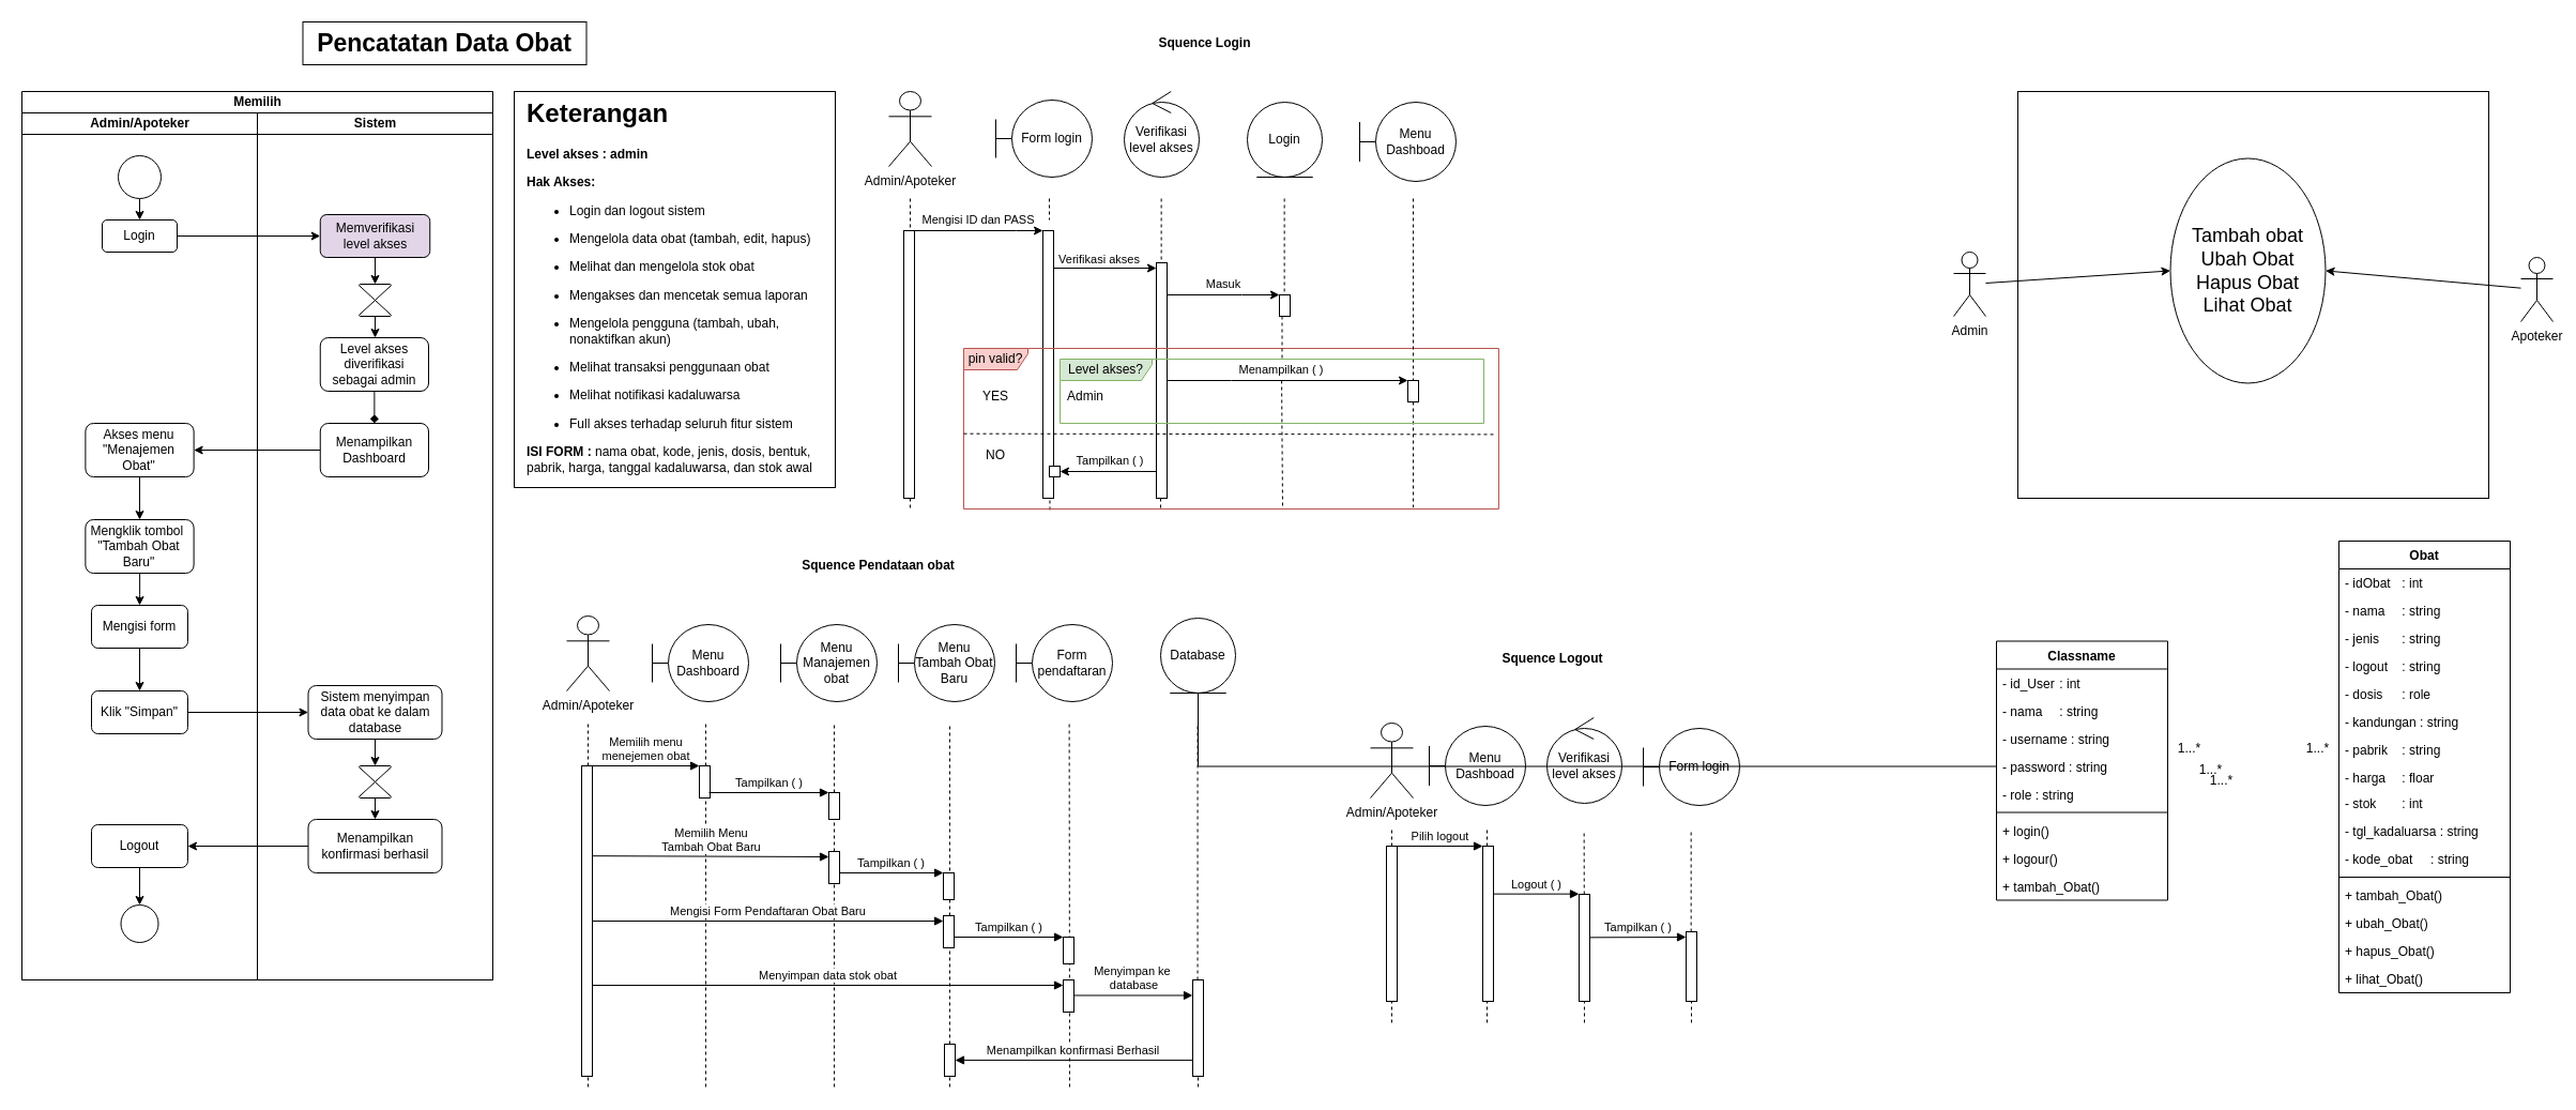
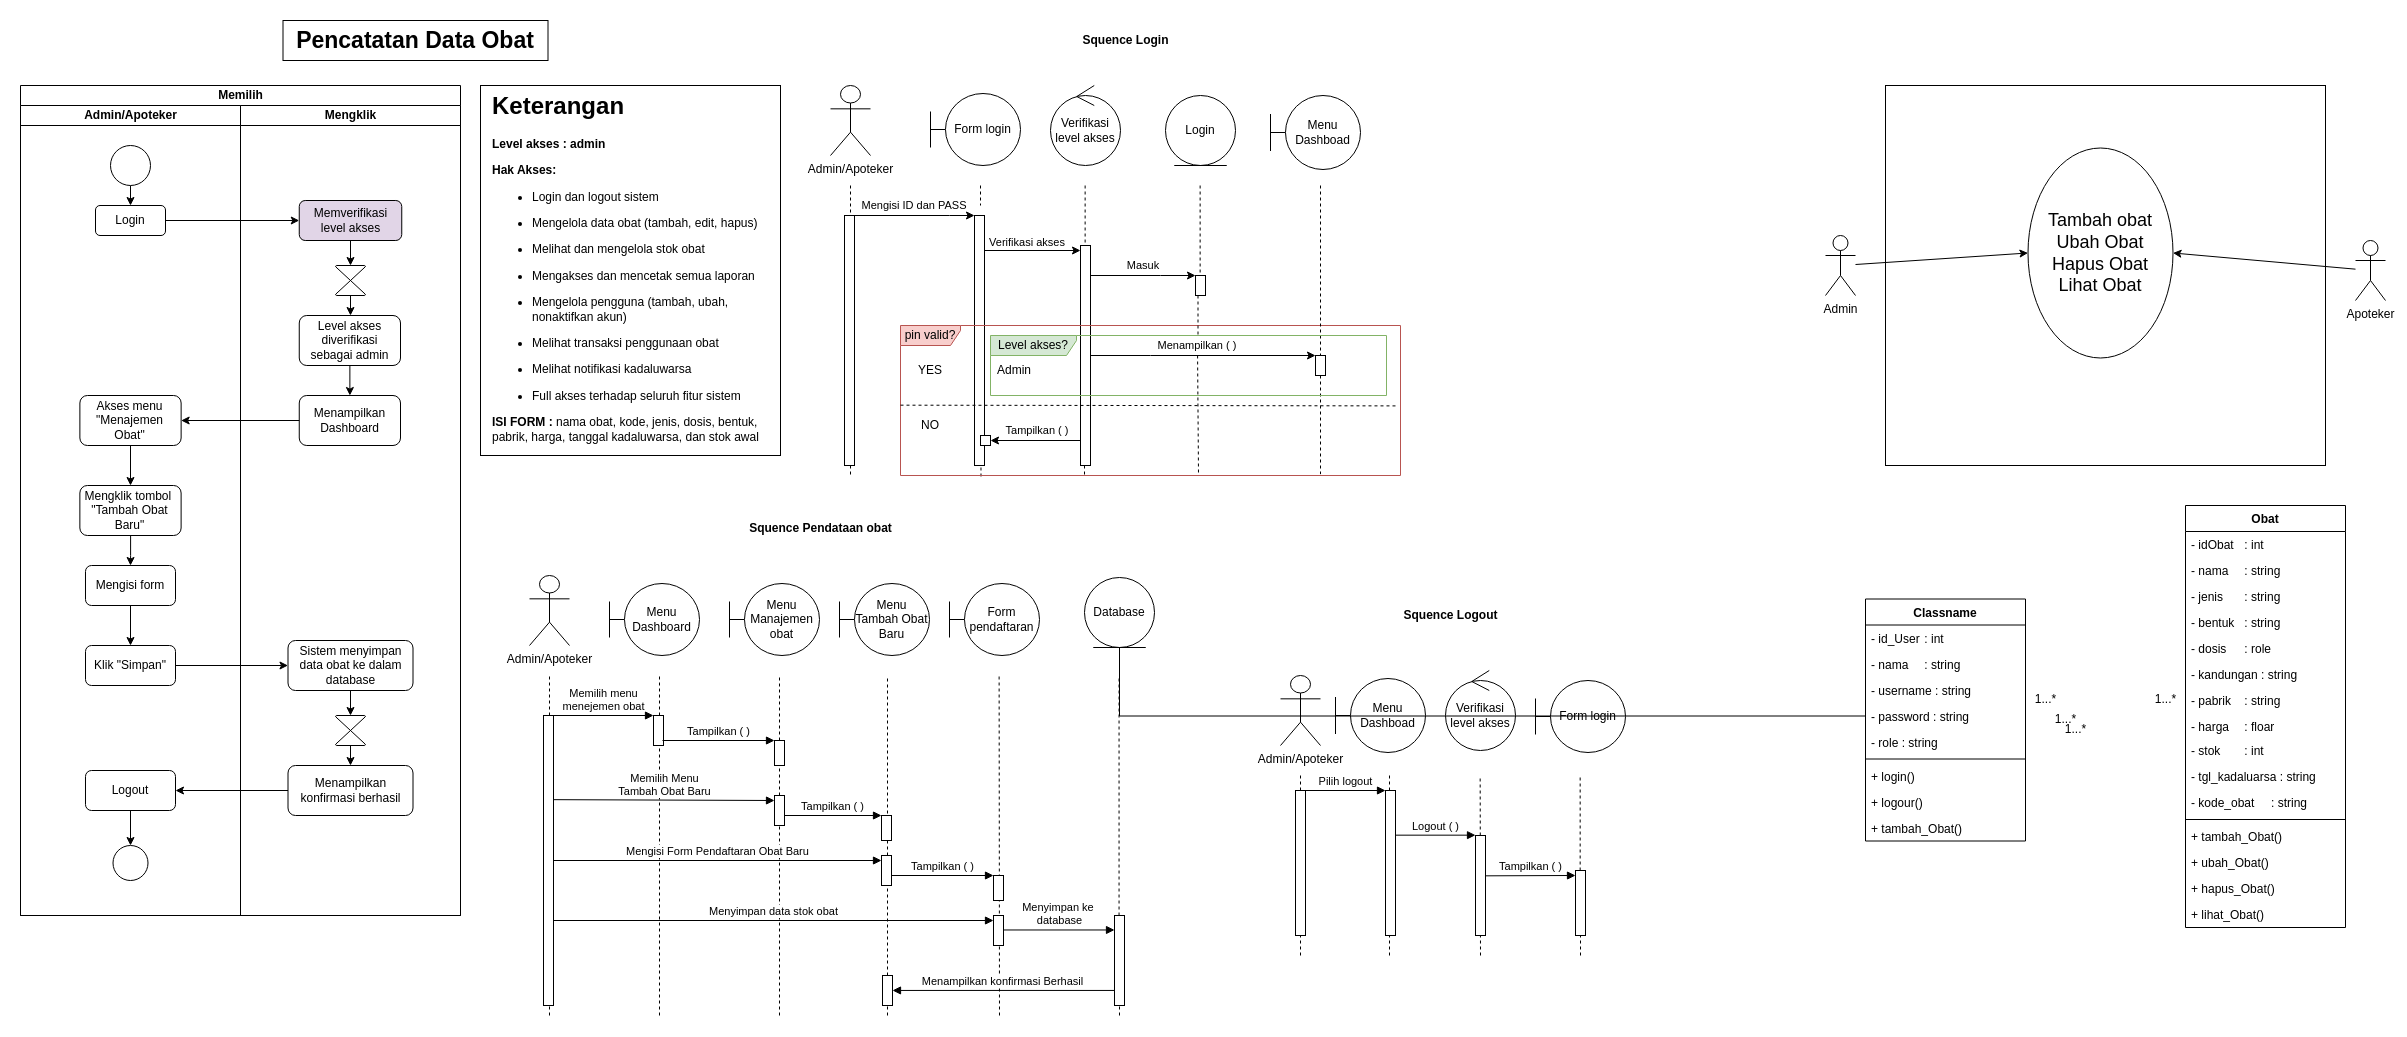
- <mxCell id="17" value="Sistem" style="swimlane;startSize=20;html=1;" parent="2" vertex="1"><mxGeometry x="220" y="20" width="220" height="810" as="geometry" /></mxCell>
+ <mxCell id="17" value="Mengklik" style="swimlane;startSize=20;html=1;" parent="2" vertex="1"><mxGeometry x="220" y="20" width="220" height="810" as="geometry" /></mxCell>
- <mxCell id="22" style="edgeStyle=orthogonalEdgeStyle;rounded=0;orthogonalLoop=1;jettySize=auto;html=1;exitX=0.5;exitY=1;exitDx=0;exitDy=0;entryX=0.5;entryY=0;entryDx=0;entryDy=0;endArrow=diamond;" parent="17" source="23" target="24" edge="1"><mxGeometry relative="1" as="geometry" /></mxCell>
+ <mxCell id="22" style="edgeStyle=orthogonalEdgeStyle;rounded=0;orthogonalLoop=1;jettySize=auto;html=1;exitX=0.5;exitY=1;exitDx=0;exitDy=0;entryX=0.5;entryY=0;entryDx=0;entryDy=0;" parent="17" source="23" target="24" edge="1"><mxGeometry relative="1" as="geometry" /></mxCell>
- <mxCell id="138" value="- logout&lt;span style=&quot;white-space: pre;&quot;&gt;&#09;&lt;/span&gt;: string" style="text;strokeColor=none;fillColor=none;align=left;verticalAlign=top;spacingLeft=4;spacingRight=4;overflow=hidden;rotatable=0;points=[[0,0.5],[1,0.5]];portConstraint=eastwest;whiteSpace=wrap;html=1;" vertex="1" parent="134"><mxGeometry y="104" width="160" height="26" as="geometry" /></mxCell>
+ <mxCell id="138" value="- bentuk&lt;span style=&quot;white-space: pre;&quot;&gt;&#09;&lt;/span&gt;: string" style="text;strokeColor=none;fillColor=none;align=left;verticalAlign=top;spacingLeft=4;spacingRight=4;overflow=hidden;rotatable=0;points=[[0,0.5],[1,0.5]];portConstraint=eastwest;whiteSpace=wrap;html=1;" vertex="1" parent="134"><mxGeometry y="104" width="160" height="26" as="geometry" /></mxCell>
